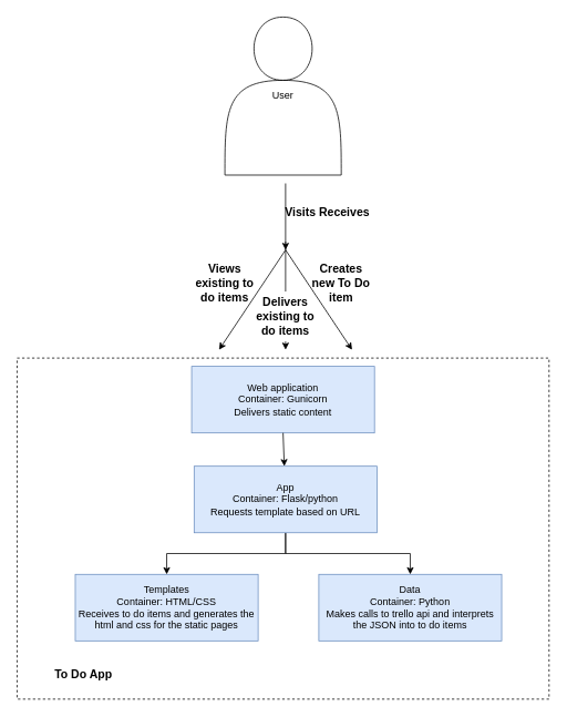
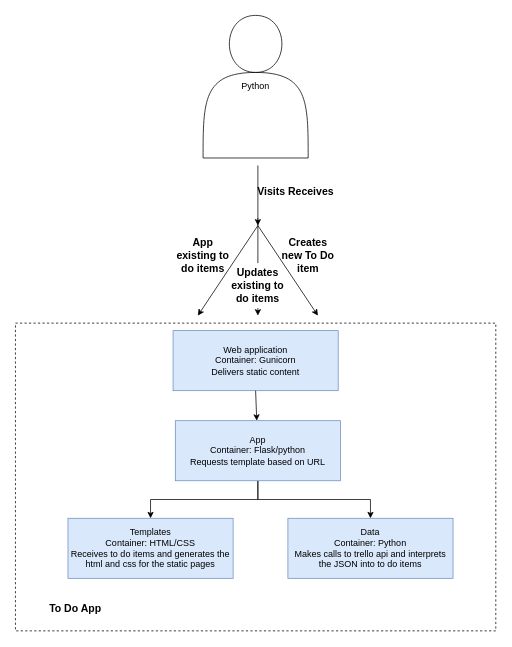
- <mxCell id="2" value="User" style="shape=actor;whiteSpace=wrap;html=1;" parent="1" vertex="1"><mxGeometry x="270" y="20" width="140" height="190" as="geometry" /></mxCell>
+ <mxCell id="2" value="Python" style="shape=actor;whiteSpace=wrap;html=1;" parent="1" vertex="1"><mxGeometry x="270" y="20" width="140" height="190" as="geometry" /></mxCell>
- <mxCell id="8" value="Views existing to do items" style="text;html=1;strokeColor=none;fillColor=none;align=center;verticalAlign=middle;whiteSpace=wrap;rounded=0;fontStyle=1;fontSize=14;" parent="1" vertex="1"><mxGeometry x="230" y="310" width="80" height="60" as="geometry" /></mxCell>
+ <mxCell id="8" value="App existing to do items" style="text;html=1;strokeColor=none;fillColor=none;align=center;verticalAlign=middle;whiteSpace=wrap;rounded=0;fontStyle=1;fontSize=14;" parent="1" vertex="1"><mxGeometry x="230" y="310" width="80" height="60" as="geometry" /></mxCell>
- <mxCell id="9" value="Delivers existing to do items" style="text;html=1;strokeColor=none;fillColor=none;align=center;verticalAlign=middle;whiteSpace=wrap;rounded=0;fontStyle=1;fontSize=14;" parent="1" vertex="1"><mxGeometry x="303" y="350" width="80" height="60" as="geometry" /></mxCell>
+ <mxCell id="9" value="Updates existing to do items" style="text;html=1;strokeColor=none;fillColor=none;align=center;verticalAlign=middle;whiteSpace=wrap;rounded=0;fontStyle=1;fontSize=14;" parent="1" vertex="1"><mxGeometry x="303" y="350" width="80" height="60" as="geometry" /></mxCell>
